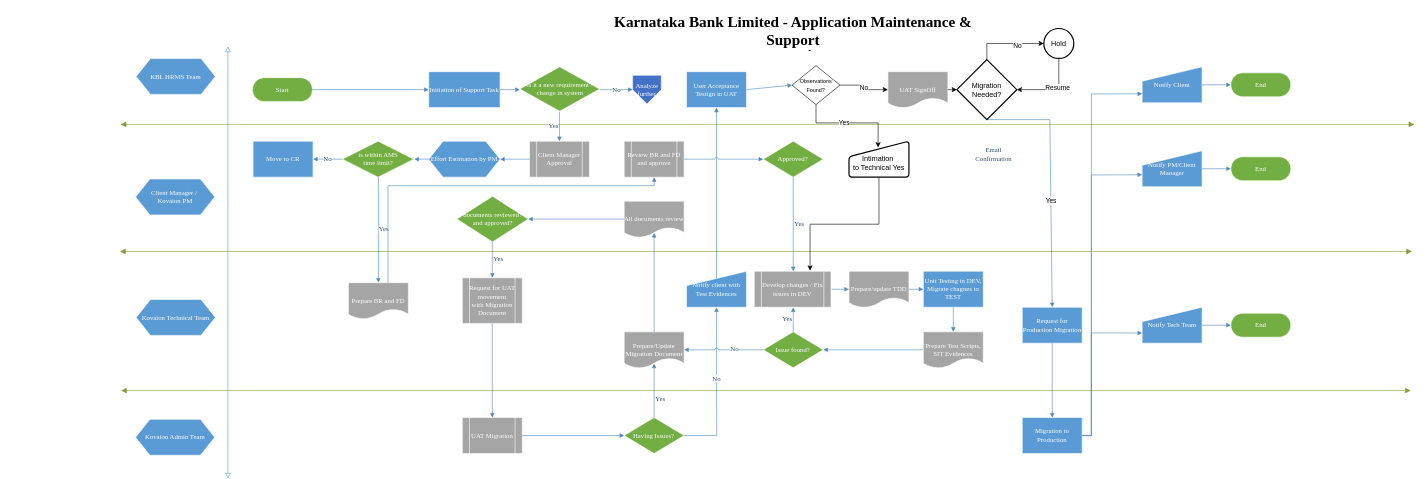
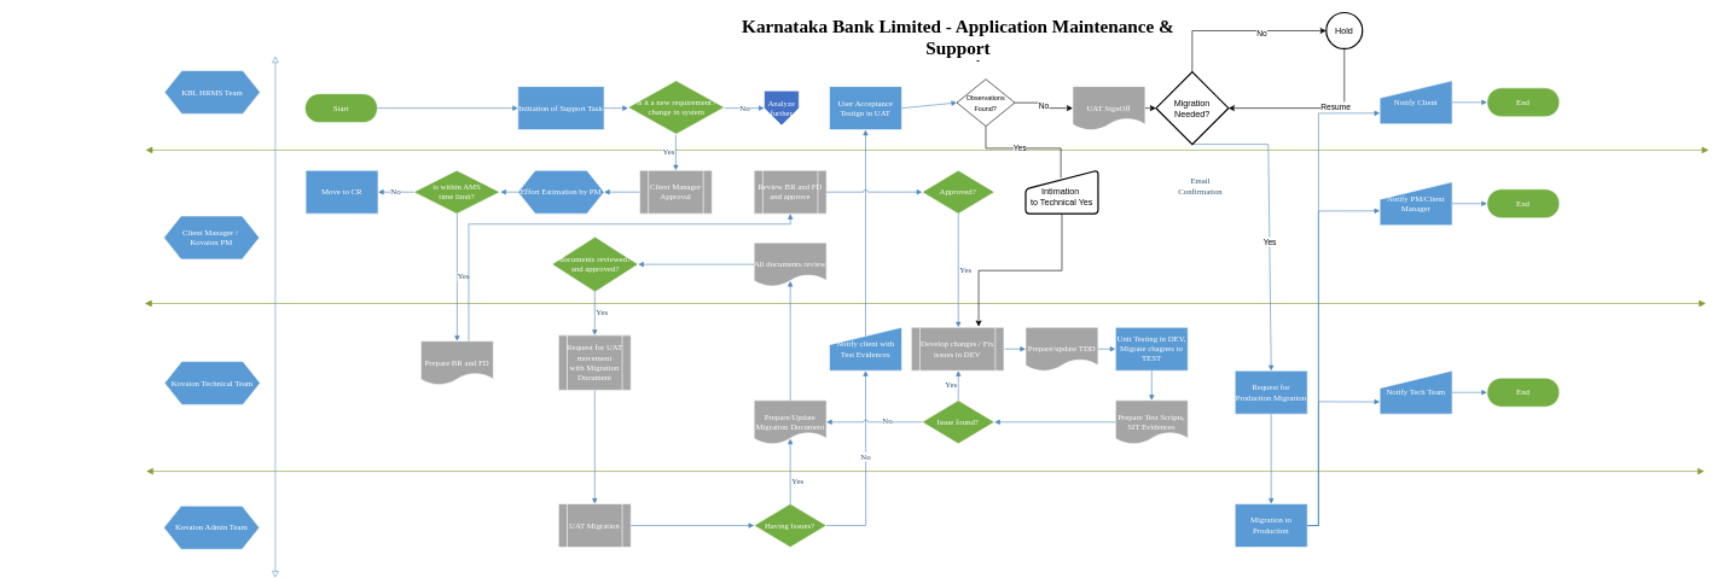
- <mxCell id="93" value="Hold" style="strokeWidth=2;html=1;shape=mxgraph.flowchart.start_2;whiteSpace=wrap;" vertex="1" parent="1"><mxGeometry x="1740" y="47" width="50" height="50" as="geometry" /></mxCell>
+ <mxCell id="93" value="Hold" style="strokeWidth=2;html=1;shape=mxgraph.flowchart.start_2;whiteSpace=wrap;" vertex="1" parent="1"><mxGeometry x="1830" y="17" width="50" height="50" as="geometry" /></mxCell>
- <mxCell id="85" style="edgeStyle=orthogonalEdgeStyle;rounded=0;orthogonalLoop=1;jettySize=auto;html=1;exitX=0.5;exitY=1;exitDx=0;exitDy=0;entryX=0.486;entryY=0.174;entryDx=0;entryDy=0;entryPerimeter=0;" edge="1" parent="1" source="87" target="89"><mxGeometry relative="1" as="geometry" /></mxCell>
+ <mxCell id="85" style="edgeStyle=orthogonalEdgeStyle;rounded=0;orthogonalLoop=1;jettySize=auto;html=1;exitX=0.5;exitY=1;exitDx=0;exitDy=0;entryX=0.486;entryY=0.174;entryDx=0;entryDy=0;entryPerimeter=0;endArrow=none;" edge="1" parent="1" source="87" target="89"><mxGeometry relative="1" as="geometry" /></mxCell>
